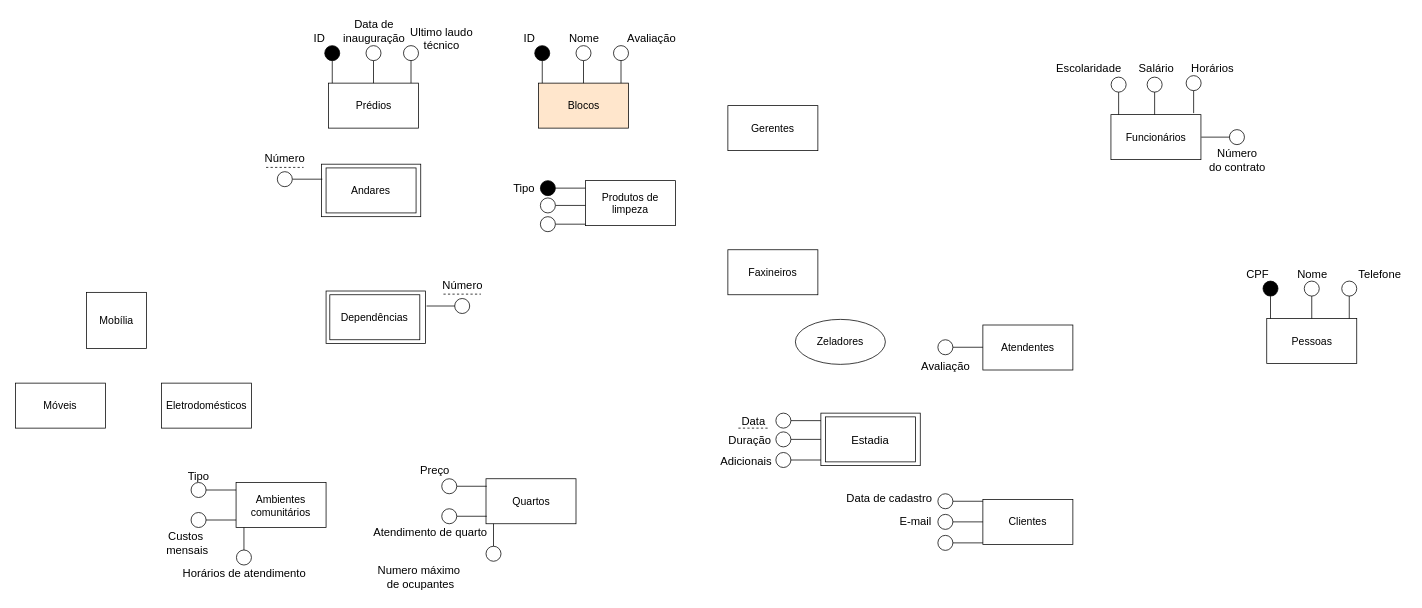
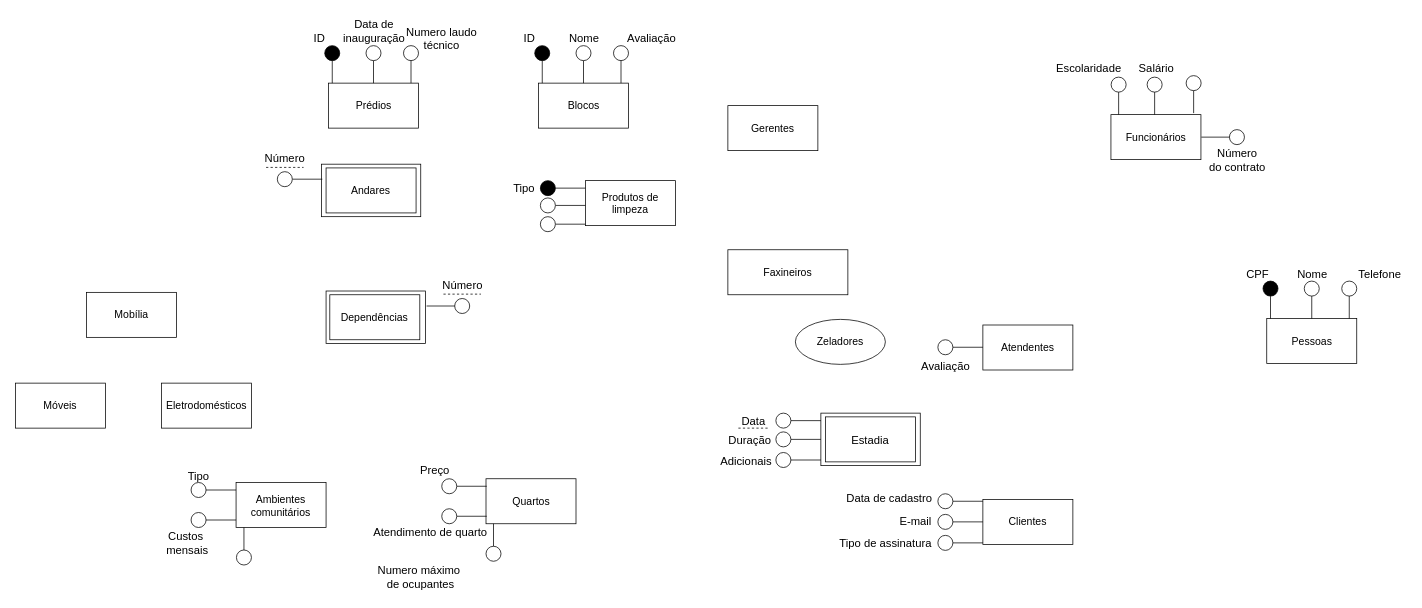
- <mxCell id="38" value="&lt;div&gt;Ultimo laudo &lt;br&gt;&lt;/div&gt;&lt;div&gt;técnico&lt;/div&gt;" style="text;html=1;align=center;verticalAlign=middle;resizable=0;points=[];autosize=1;strokeColor=none;fillColor=none;fontSize=15;" vertex="1" parent="1"><mxGeometry x="537.5" y="30" width="100" height="40" as="geometry" /></mxCell>
+ <mxCell id="38" value="&lt;div&gt;Numero laudo &lt;br&gt;&lt;/div&gt;&lt;div&gt;técnico&lt;/div&gt;" style="text;html=1;align=center;verticalAlign=middle;resizable=0;points=[];autosize=1;strokeColor=none;fillColor=none;fontSize=15;" vertex="1" parent="1"><mxGeometry x="537.5" y="30" width="100" height="40" as="geometry" /></mxCell>
- <mxCell id="75" value="Horários" style="text;html=1;align=center;verticalAlign=middle;resizable=0;points=[];autosize=1;strokeColor=none;fillColor=none;fontSize=15;" vertex="1" parent="1"><mxGeometry x="1581" y="80" width="70" height="20" as="geometry" /></mxCell>
- <mxCell id="5" value="Blocos" style="rounded=0;whiteSpace=wrap;html=1;fontSize=14;fillColor=#ffe6cc;" vertex="1" parent="1"><mxGeometry x="717.5" y="110" width="120" height="60" as="geometry" /></mxCell>
+ <mxCell id="5" value="Blocos" style="rounded=0;whiteSpace=wrap;html=1;fontSize=14;" vertex="1" parent="1"><mxGeometry x="717.5" y="110" width="120" height="60" as="geometry" /></mxCell>
- <mxCell id="14" value="Faxineiros" style="rounded=0;whiteSpace=wrap;html=1;fontSize=14;" vertex="1" parent="1"><mxGeometry x="970" y="332.18" width="120" height="60" as="geometry" /></mxCell>
+ <mxCell id="14" value="Faxineiros" style="rounded=0;whiteSpace=wrap;html=1;fontSize=14;" vertex="1" parent="1"><mxGeometry x="970" y="332.18" width="160" height="60" as="geometry" /></mxCell>
- <mxCell id="16" value="Mobília" style="rounded=0;whiteSpace=wrap;html=1;fontSize=14;" vertex="1" parent="1"><mxGeometry x="114.75" y="388.97" width="80" height="75" as="geometry" /></mxCell>
+ <mxCell id="16" value="Mobília" style="rounded=0;whiteSpace=wrap;html=1;fontSize=14;" vertex="1" parent="1"><mxGeometry x="114.75" y="388.97" width="120" height="60" as="geometry" /></mxCell>
+ <mxCell id="83" value="Tipo de assinatura" style="text;html=1;align=center;verticalAlign=middle;resizable=0;points=[];autosize=1;strokeColor=none;fillColor=none;fontSize=15;" vertex="1" parent="1"><mxGeometry x="1110" y="712.5" width="140" height="20" as="geometry" /></mxCell>
- <mxCell id="62" value="Horários de atendimento" style="text;html=1;align=center;verticalAlign=middle;resizable=0;points=[];autosize=1;strokeColor=none;fillColor=none;fontSize=15;" vertex="1" parent="1"><mxGeometry x="234.75" y="752.5" width="180" height="20" as="geometry" /></mxCell>
